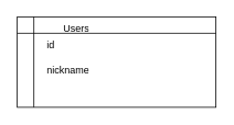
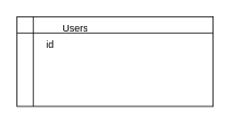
- <mxCell id="4" value="nickname" style="text;strokeColor=none;fillColor=none;align=left;verticalAlign=middle;spacingLeft=4;spacingRight=4;overflow=hidden;points=[[0,0.5],[1,0.5]];portConstraint=eastwest;rotatable=0;whiteSpace=wrap;html=1;" vertex="1" parent="1"><mxGeometry x="50" y="70" width="80" height="30" as="geometry" /></mxCell>
